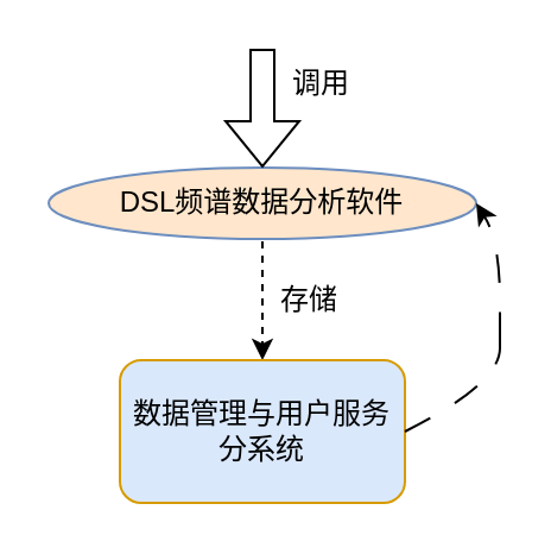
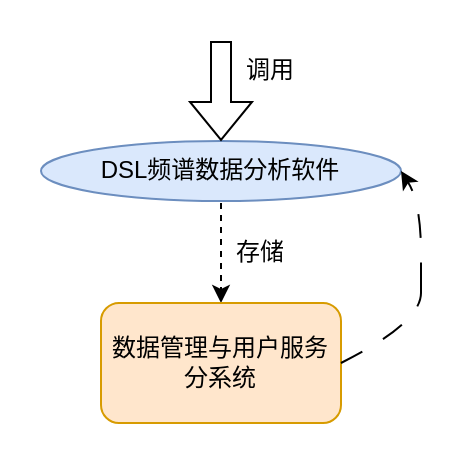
- <mxCell id="2" value="DSL频谱数据分析软件" style="ellipse;whiteSpace=wrap;html=1;fillColor=#ffe6cc;strokeColor=#6c8ebf;" vertex="1" parent="1"><mxGeometry x="20" y="70" width="180" height="30" as="geometry" /></mxCell>
+ <mxCell id="2" value="DSL频谱数据分析软件" style="ellipse;whiteSpace=wrap;html=1;fillColor=#dae8fc;strokeColor=#6c8ebf;" vertex="1" parent="1"><mxGeometry x="20" y="70" width="180" height="30" as="geometry" /></mxCell>
- <mxCell id="7" value="数据管理与用户服务分系统" style="rounded=1;whiteSpace=wrap;html=1;fillColor=#dae8fc;strokeColor=#d79b00;" vertex="1" parent="1"><mxGeometry x="50" y="151" width="120" height="60" as="geometry" /></mxCell>
+ <mxCell id="7" value="数据管理与用户服务分系统" style="rounded=1;whiteSpace=wrap;html=1;fillColor=#ffe6cc;strokeColor=#d79b00;" vertex="1" parent="1"><mxGeometry x="50" y="151" width="120" height="60" as="geometry" /></mxCell>
